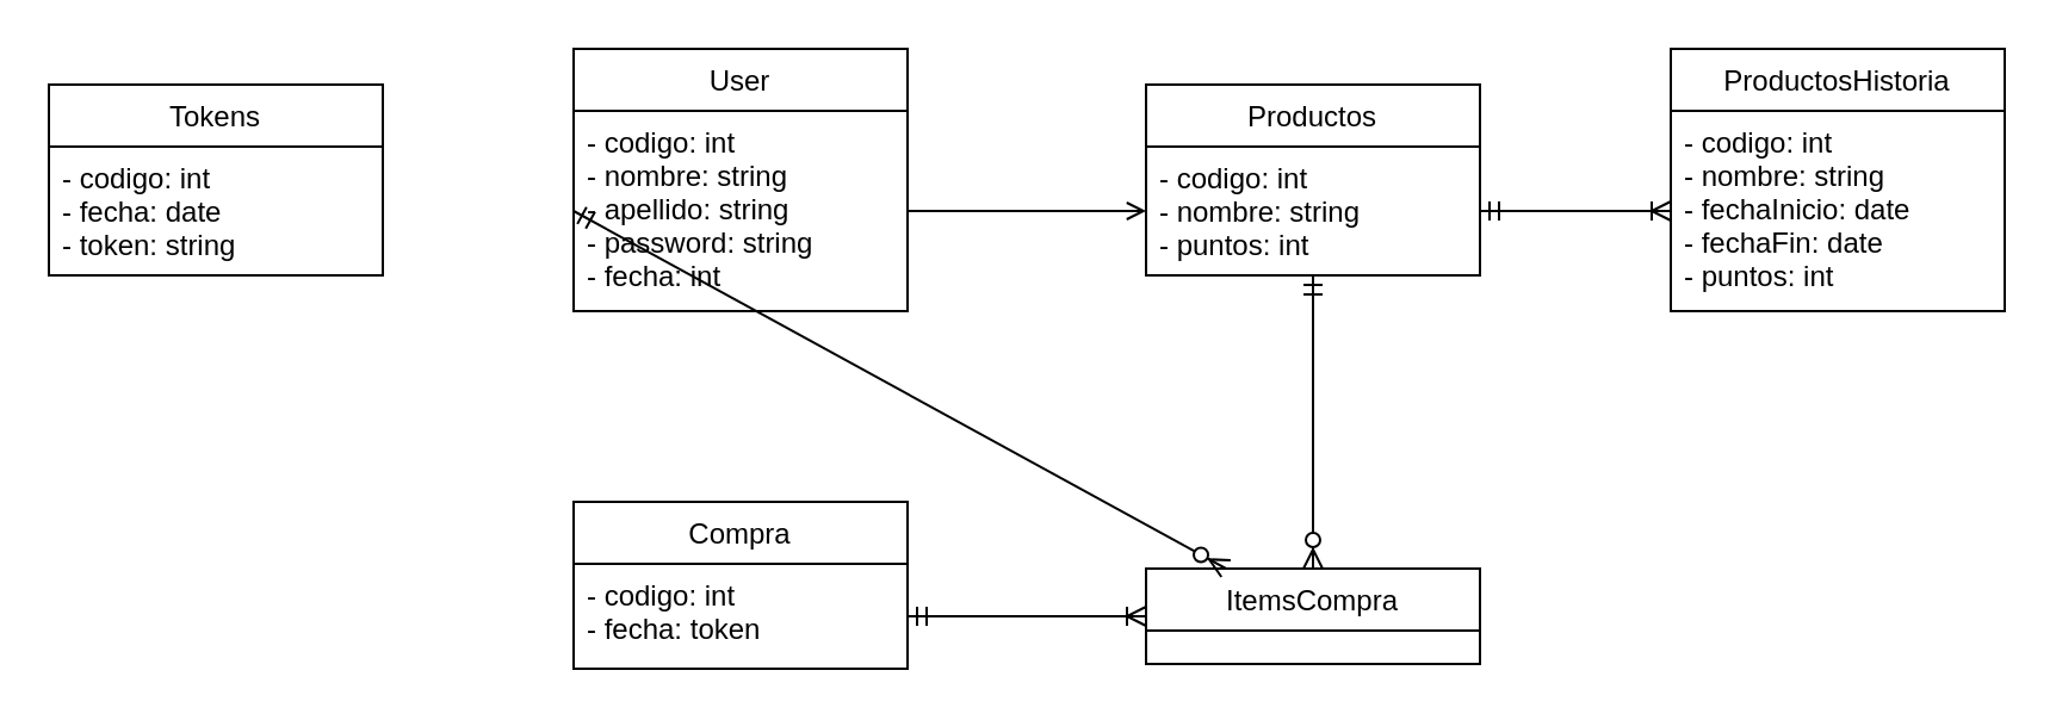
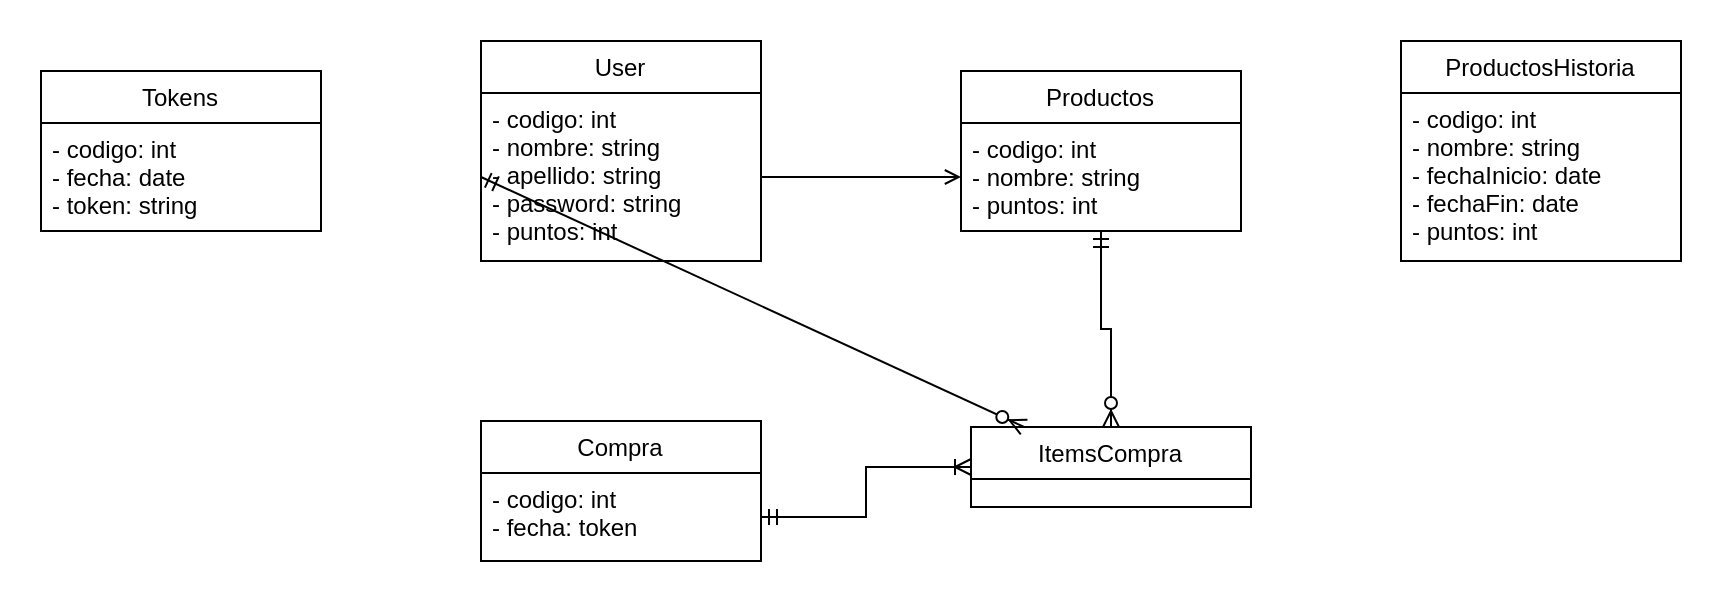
- <mxCell id="3" value="- codigo: int&#10;- nombre: string&#10;- apellido: string&#10;- password: string&#10;- fecha: int" style="text;strokeColor=none;fillColor=none;align=left;verticalAlign=top;spacingLeft=4;spacingRight=4;overflow=hidden;rotatable=0;points=[[0,0.5],[1,0.5]];portConstraint=eastwest;" vertex="1" parent="2"><mxGeometry y="26" width="140" height="84" as="geometry" /></mxCell>
+ <mxCell id="3" value="- codigo: int&#10;- nombre: string&#10;- apellido: string&#10;- password: string&#10;- puntos: int" style="text;strokeColor=none;fillColor=none;align=left;verticalAlign=top;spacingLeft=4;spacingRight=4;overflow=hidden;rotatable=0;points=[[0,0.5],[1,0.5]];portConstraint=eastwest;" vertex="1" parent="2"><mxGeometry y="26" width="140" height="84" as="geometry" /></mxCell>
- <mxCell id="14" style="edgeStyle=orthogonalEdgeStyle;rounded=0;orthogonalLoop=1;jettySize=auto;html=1;exitX=1;exitY=0.5;exitDx=0;exitDy=0;startArrow=ERmandOne;startFill=0;endArrow=ERoneToMany;endFill=0;" edge="1" parent="1" source="10" target="13"><mxGeometry relative="1" as="geometry" /></mxCell>
- <mxCell id="7" value="ItemsCompra" style="swimlane;fontStyle=0;childLayout=stackLayout;horizontal=1;startSize=26;fillColor=none;horizontalStack=0;resizeParent=1;resizeParentMax=0;resizeLast=0;collapsible=1;marginBottom=0;" vertex="1" parent="1"><mxGeometry x="480" y="238" width="140" height="40" as="geometry" /></mxCell>
+ <mxCell id="7" value="ItemsCompra" style="swimlane;fontStyle=0;childLayout=stackLayout;horizontal=1;startSize=26;fillColor=none;horizontalStack=0;resizeParent=1;resizeParentMax=0;resizeLast=0;collapsible=1;marginBottom=0;" vertex="1" parent="1"><mxGeometry x="485" y="213" width="140" height="40" as="geometry" /></mxCell>
